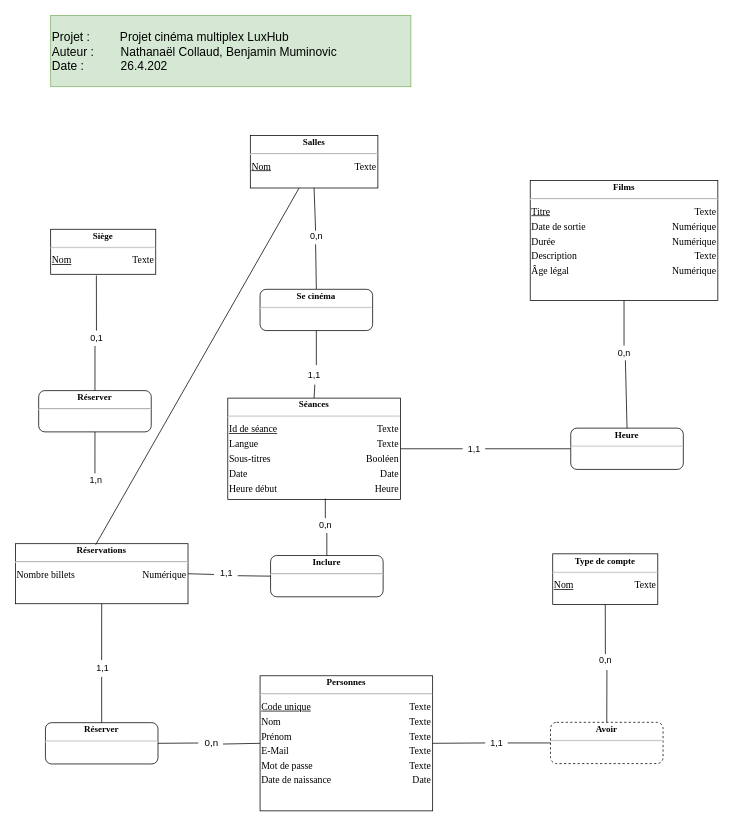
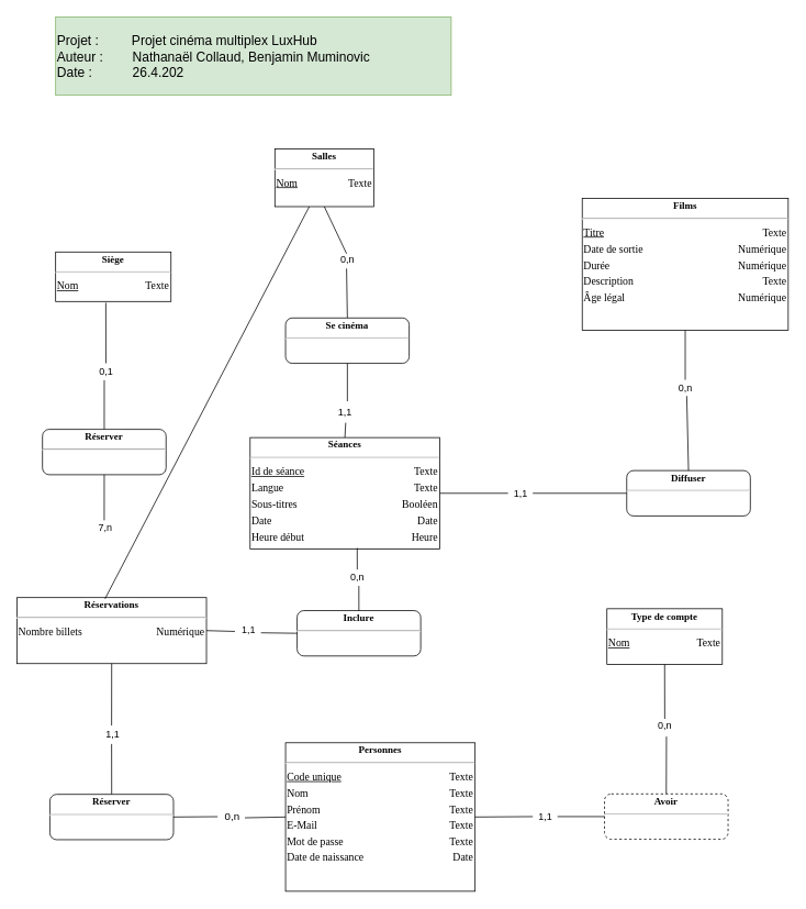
- <mxCell id="3" value="&lt;div style=&quot;box-sizing: border-box ; width: 100% ; padding: 2px&quot;&gt;&lt;span style=&quot;background-color: rgb(255 , 255 , 255)&quot;&gt;&lt;b&gt;Salles&lt;/b&gt;&lt;/span&gt;&lt;/div&gt;&lt;hr&gt;&lt;table style=&quot;width: 100% ; font-size: 1em&quot; cellpadding=&quot;2&quot; cellspacing=&quot;0&quot;&gt;&lt;tbody style=&quot;font-size: 13px&quot;&gt;&lt;tr&gt;&lt;td style=&quot;text-align: left&quot;&gt;&lt;u&gt;Nom&lt;/u&gt;&lt;/td&gt;&lt;td style=&quot;text-align: right&quot;&gt;Texte&lt;/td&gt;&lt;/tr&gt;&lt;/tbody&gt;&lt;/table&gt;" style="verticalAlign=top;align=center;overflow=fill;html=1;rounded=0;shadow=0;comic=0;labelBackgroundColor=none;strokeColor=#000000;strokeWidth=1;fillColor=#ffffff;fontFamily=Verdana;fontSize=12;fontColor=#000000;" parent="1" vertex="1"><mxGeometry x="333" y="180" width="170" height="70" as="geometry" /></mxCell>
+ <mxCell id="3" value="&lt;div style=&quot;box-sizing: border-box ; width: 100% ; padding: 2px&quot;&gt;&lt;span style=&quot;background-color: rgb(255 , 255 , 255)&quot;&gt;&lt;b&gt;Salles&lt;/b&gt;&lt;/span&gt;&lt;/div&gt;&lt;hr&gt;&lt;table style=&quot;width: 100% ; font-size: 1em&quot; cellpadding=&quot;2&quot; cellspacing=&quot;0&quot;&gt;&lt;tbody style=&quot;font-size: 13px&quot;&gt;&lt;tr&gt;&lt;td style=&quot;text-align: left&quot;&gt;&lt;u&gt;Nom&lt;/u&gt;&lt;/td&gt;&lt;td style=&quot;text-align: right&quot;&gt;Texte&lt;/td&gt;&lt;/tr&gt;&lt;/tbody&gt;&lt;/table&gt;" style="verticalAlign=top;align=center;overflow=fill;html=1;rounded=0;shadow=0;comic=0;labelBackgroundColor=none;strokeColor=#000000;strokeWidth=1;fillColor=#ffffff;fontFamily=Verdana;fontSize=12;fontColor=#000000;" parent="1" vertex="1"><mxGeometry x="333" y="180" width="120" height="70" as="geometry" /></mxCell>
- <mxCell id="5" value="&lt;div style=&quot;box-sizing: border-box ; width: 100% ; padding: 2px&quot;&gt;&lt;span style=&quot;background-color: rgb(255 , 255 , 255)&quot;&gt;&lt;b&gt;Heure&lt;/b&gt;&lt;/span&gt;&lt;/div&gt;&lt;hr&gt;&lt;table style=&quot;width: 100% ; font-size: 1em&quot; cellpadding=&quot;2&quot; cellspacing=&quot;0&quot;&gt;&lt;tbody&gt;&lt;tr&gt;&lt;td style=&quot;text-align: left&quot;&gt;&lt;br&gt;&lt;/td&gt;&lt;td style=&quot;text-align: right&quot;&gt;&lt;br&gt;&lt;/td&gt;&lt;/tr&gt;&lt;/tbody&gt;&lt;/table&gt;" style="verticalAlign=top;align=center;overflow=fill;html=1;rounded=1;shadow=0;comic=0;labelBackgroundColor=none;strokeColor=#000000;strokeWidth=1;fillColor=#ffffff;fontFamily=Verdana;fontSize=12;fontColor=#000000;" parent="1" vertex="1"><mxGeometry x="760" y="570" width="150" height="55" as="geometry" /></mxCell>
+ <mxCell id="5" value="&lt;div style=&quot;box-sizing: border-box ; width: 100% ; padding: 2px&quot;&gt;&lt;span style=&quot;background-color: rgb(255 , 255 , 255)&quot;&gt;&lt;b&gt;Diffuser&lt;/b&gt;&lt;/span&gt;&lt;/div&gt;&lt;hr&gt;&lt;table style=&quot;width: 100% ; font-size: 1em&quot; cellpadding=&quot;2&quot; cellspacing=&quot;0&quot;&gt;&lt;tbody&gt;&lt;tr&gt;&lt;td style=&quot;text-align: left&quot;&gt;&lt;br&gt;&lt;/td&gt;&lt;td style=&quot;text-align: right&quot;&gt;&lt;br&gt;&lt;/td&gt;&lt;/tr&gt;&lt;/tbody&gt;&lt;/table&gt;" style="verticalAlign=top;align=center;overflow=fill;html=1;rounded=1;shadow=0;comic=0;labelBackgroundColor=none;strokeColor=#000000;strokeWidth=1;fillColor=#ffffff;fontFamily=Verdana;fontSize=12;fontColor=#000000;" parent="1" vertex="1"><mxGeometry x="760" y="570" width="150" height="55" as="geometry" /></mxCell>
- <mxCell id="51" value="1,n" style="text;html=1;align=center;verticalAlign=middle;resizable=0;points=[];autosize=1;strokeWidth=1;" parent="1" vertex="1"><mxGeometry x="112" y="630" width="30" height="20" as="geometry" /></mxCell>
+ <mxCell id="51" value="7,n" style="text;html=1;align=center;verticalAlign=middle;resizable=0;points=[];autosize=1;strokeWidth=1;" parent="1" vertex="1"><mxGeometry x="112" y="630" width="30" height="20" as="geometry" /></mxCell>
